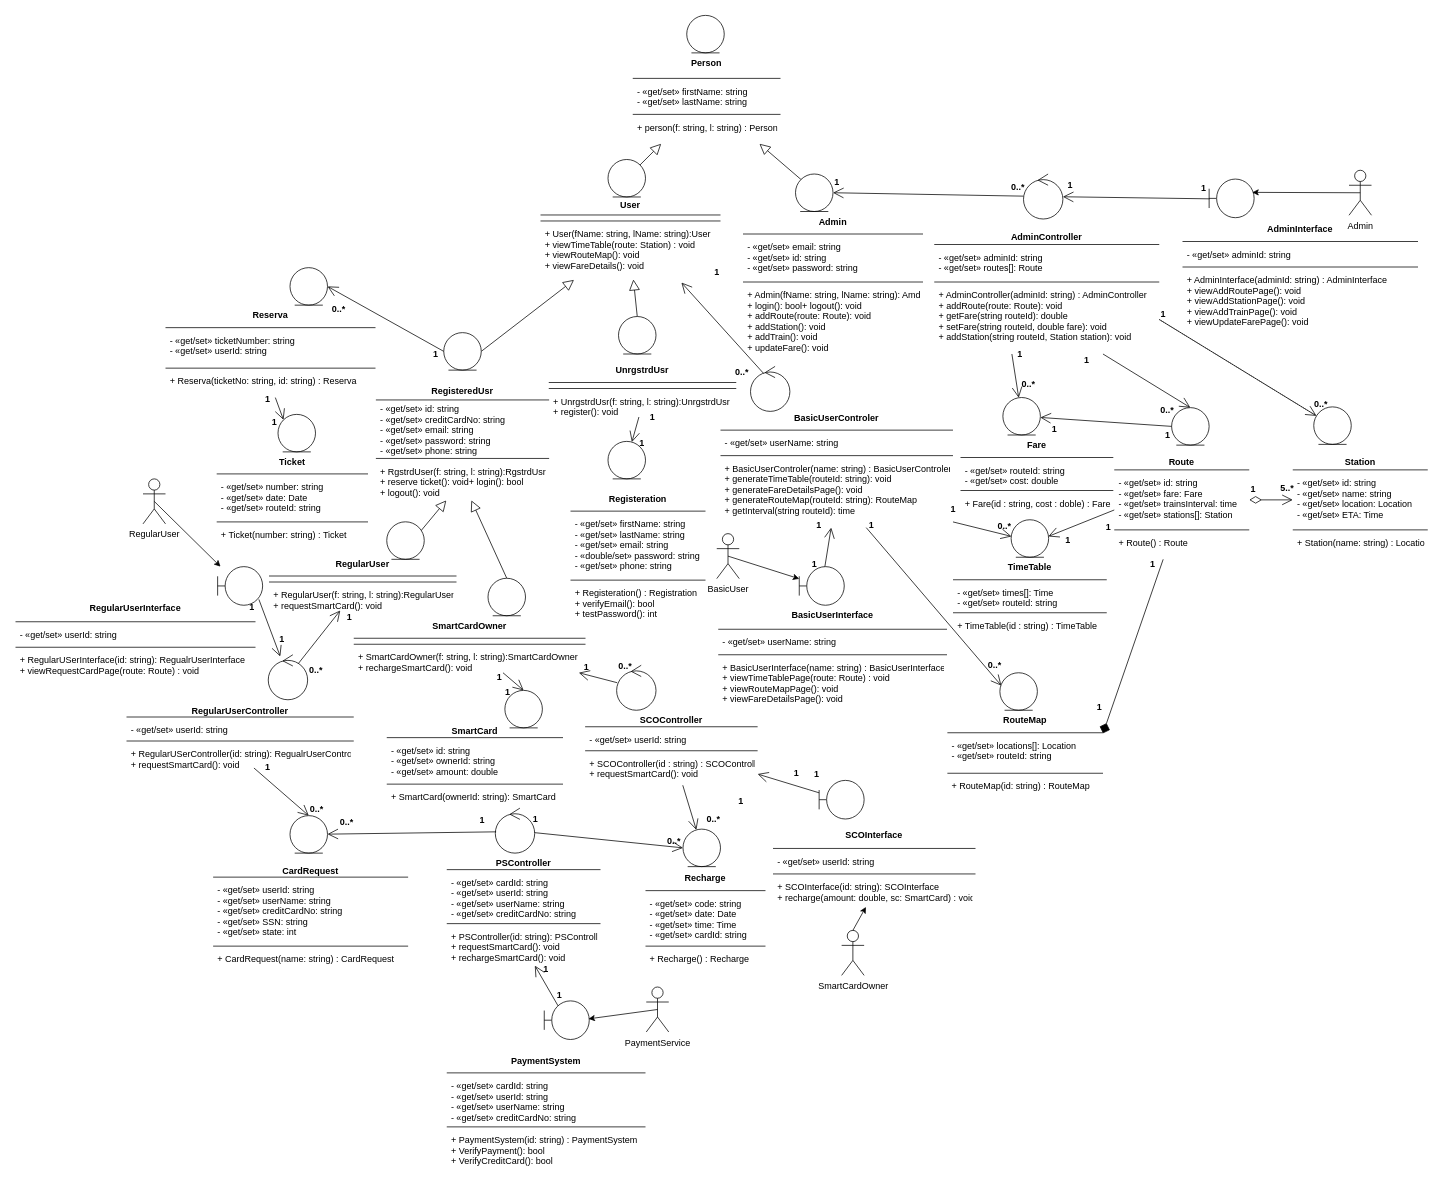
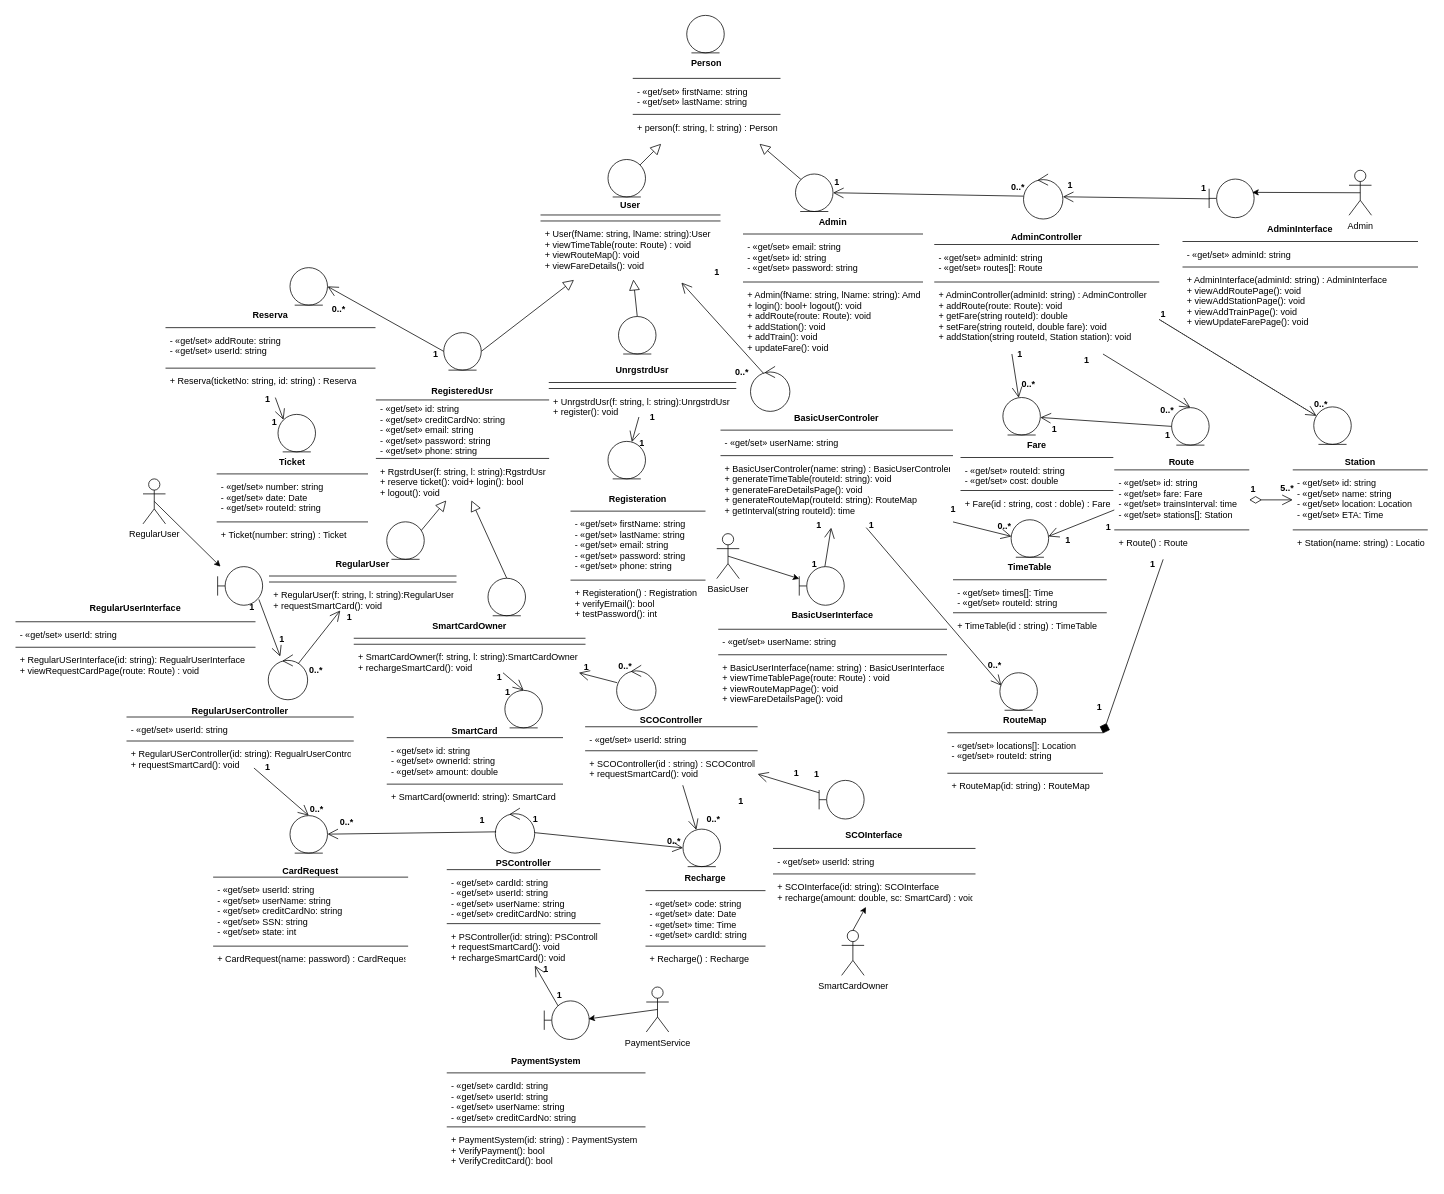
- <mxCell id="5" value="+ User(fName: string, lName: string):User&#10;+ viewTimeTable(route: Station) : void&#10;+ viewRouteMap(): void&#10;+ viewFareDetails(): void&#10;&#10;&#10;" style="text;strokeColor=none;fillColor=none;align=left;verticalAlign=top;spacingLeft=4;spacingRight=4;overflow=hidden;rotatable=0;points=[[0,0.5],[1,0.5]];portConstraint=eastwest;" parent="2" vertex="1"><mxGeometry y="36" width="240" height="74" as="geometry" /></mxCell>
+ <mxCell id="5" value="+ User(fName: string, lName: string):User&#10;+ viewTimeTable(route: Route) : void&#10;+ viewRouteMap(): void&#10;+ viewFareDetails(): void&#10;&#10;&#10;" style="text;strokeColor=none;fillColor=none;align=left;verticalAlign=top;spacingLeft=4;spacingRight=4;overflow=hidden;rotatable=0;points=[[0,0.5],[1,0.5]];portConstraint=eastwest;" parent="2" vertex="1"><mxGeometry y="36" width="240" height="74" as="geometry" /></mxCell>
- <mxCell id="189" value="- «get/set» ticketNumber: string&#10;- «get/set» userId: string&#10;&#10;" style="text;strokeColor=none;fillColor=none;align=left;verticalAlign=top;spacingLeft=4;spacingRight=4;overflow=hidden;rotatable=0;points=[[0,0.5],[1,0.5]];portConstraint=eastwest;" parent="187" vertex="1"><mxGeometry y="34" width="280" height="46" as="geometry" /></mxCell>
+ <mxCell id="189" value="- «get/set» addRoute: string&#10;- «get/set» userId: string&#10;&#10;" style="text;strokeColor=none;fillColor=none;align=left;verticalAlign=top;spacingLeft=4;spacingRight=4;overflow=hidden;rotatable=0;points=[[0,0.5],[1,0.5]];portConstraint=eastwest;" parent="187" vertex="1"><mxGeometry y="34" width="280" height="46" as="geometry" /></mxCell>
- <mxCell id="73" value="- «get/set» firstName: string&#10;- «get/set» lastName: string&#10;- «get/set» email: string&#10;- «double/set» password: string&#10;- «get/set» phone: string&#10;&#10;&#10;&#10;&#10;&#10;" style="text;strokeColor=none;fillColor=none;align=left;verticalAlign=top;spacingLeft=4;spacingRight=4;overflow=hidden;rotatable=0;points=[[0,0.5],[1,0.5]];portConstraint=eastwest;" parent="71" vertex="1"><mxGeometry y="34" width="180" height="84" as="geometry" /></mxCell>
+ <mxCell id="73" value="- «get/set» firstName: string&#10;- «get/set» lastName: string&#10;- «get/set» email: string&#10;- «get/set» password: string&#10;- «get/set» phone: string&#10;&#10;&#10;&#10;&#10;&#10;" style="text;strokeColor=none;fillColor=none;align=left;verticalAlign=top;spacingLeft=4;spacingRight=4;overflow=hidden;rotatable=0;points=[[0,0.5],[1,0.5]];portConstraint=eastwest;" parent="71" vertex="1"><mxGeometry y="34" width="180" height="84" as="geometry" /></mxCell>
- <mxCell id="92" value="+ CardRequest(name: string) : CardRequest" style="text;strokeColor=none;fillColor=none;align=left;verticalAlign=top;spacingLeft=4;spacingRight=4;overflow=hidden;rotatable=0;points=[[0,0.5],[1,0.5]];portConstraint=eastwest;" parent="88" vertex="1"><mxGeometry y="118" width="260" height="35.25" as="geometry" /></mxCell>
+ <mxCell id="92" value="+ CardRequest(name: password) : CardRequest" style="text;strokeColor=none;fillColor=none;align=left;verticalAlign=top;spacingLeft=4;spacingRight=4;overflow=hidden;rotatable=0;points=[[0,0.5],[1,0.5]];portConstraint=eastwest;" parent="88" vertex="1"><mxGeometry y="118" width="260" height="35.25" as="geometry" /></mxCell>
